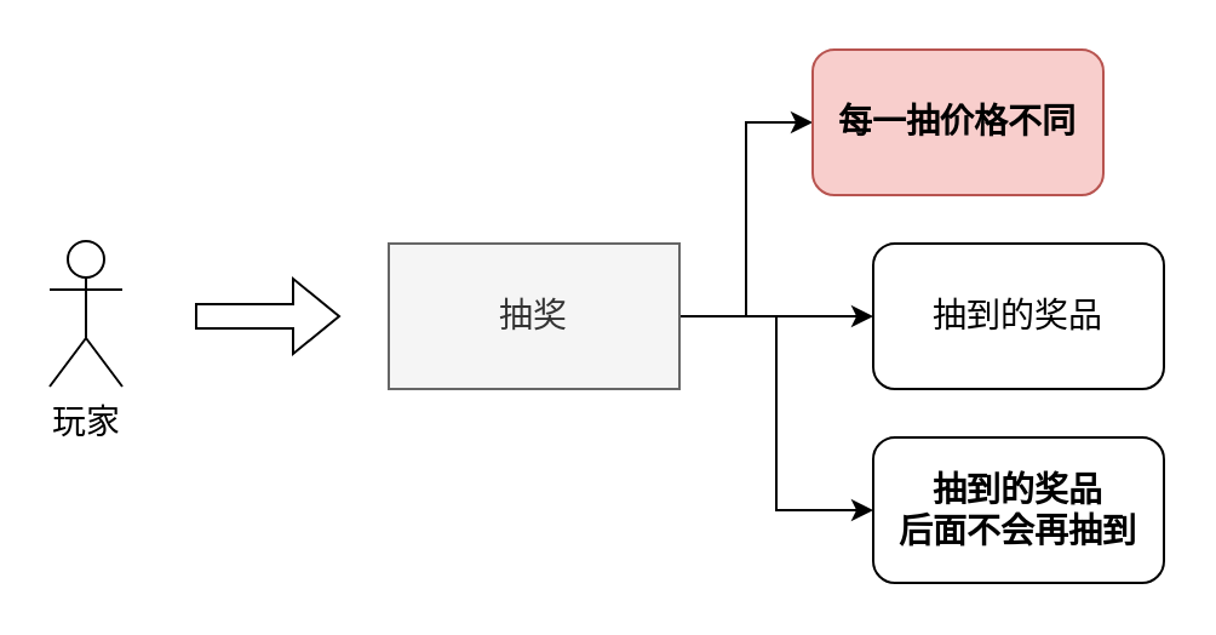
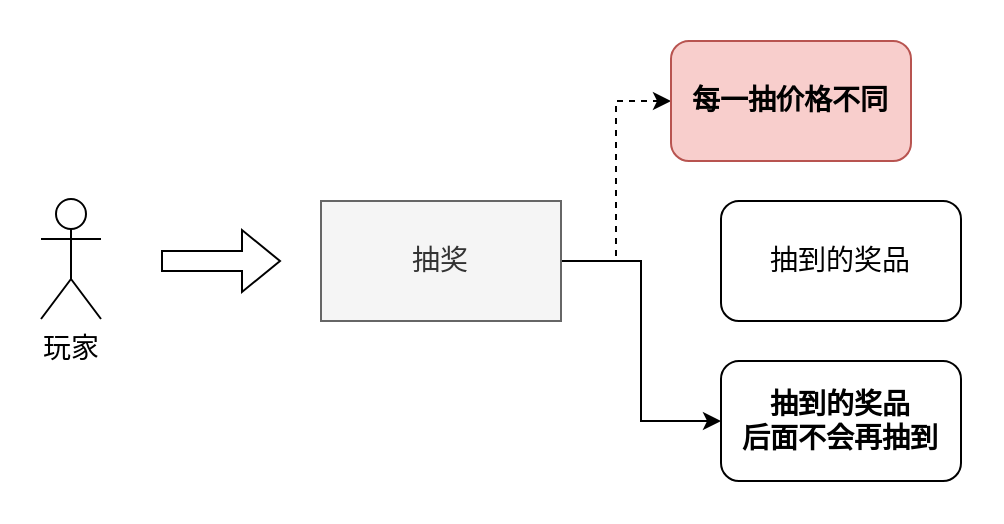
- <mxCell id="3" style="edgeStyle=orthogonalEdgeStyle;rounded=0;orthogonalLoop=1;jettySize=auto;html=1;entryX=0;entryY=0.5;entryDx=0;entryDy=0;fontSize=14;" edge="1" parent="1" source="6" target="8"><mxGeometry relative="1" as="geometry" /></mxCell>
+ <mxCell id="3" style="edgeStyle=orthogonalEdgeStyle;rounded=0;orthogonalLoop=1;jettySize=auto;html=1;entryX=0;entryY=0.5;entryDx=0;entryDy=0;fontSize=14;dashed=1;" edge="1" parent="1" source="6" target="8"><mxGeometry relative="1" as="geometry" /></mxCell>
- <mxCell id="4" style="edgeStyle=orthogonalEdgeStyle;rounded=0;orthogonalLoop=1;jettySize=auto;html=1;entryX=0;entryY=0.5;entryDx=0;entryDy=0;fontSize=14;" edge="1" parent="1" source="6" target="9"><mxGeometry relative="1" as="geometry" /></mxCell>
